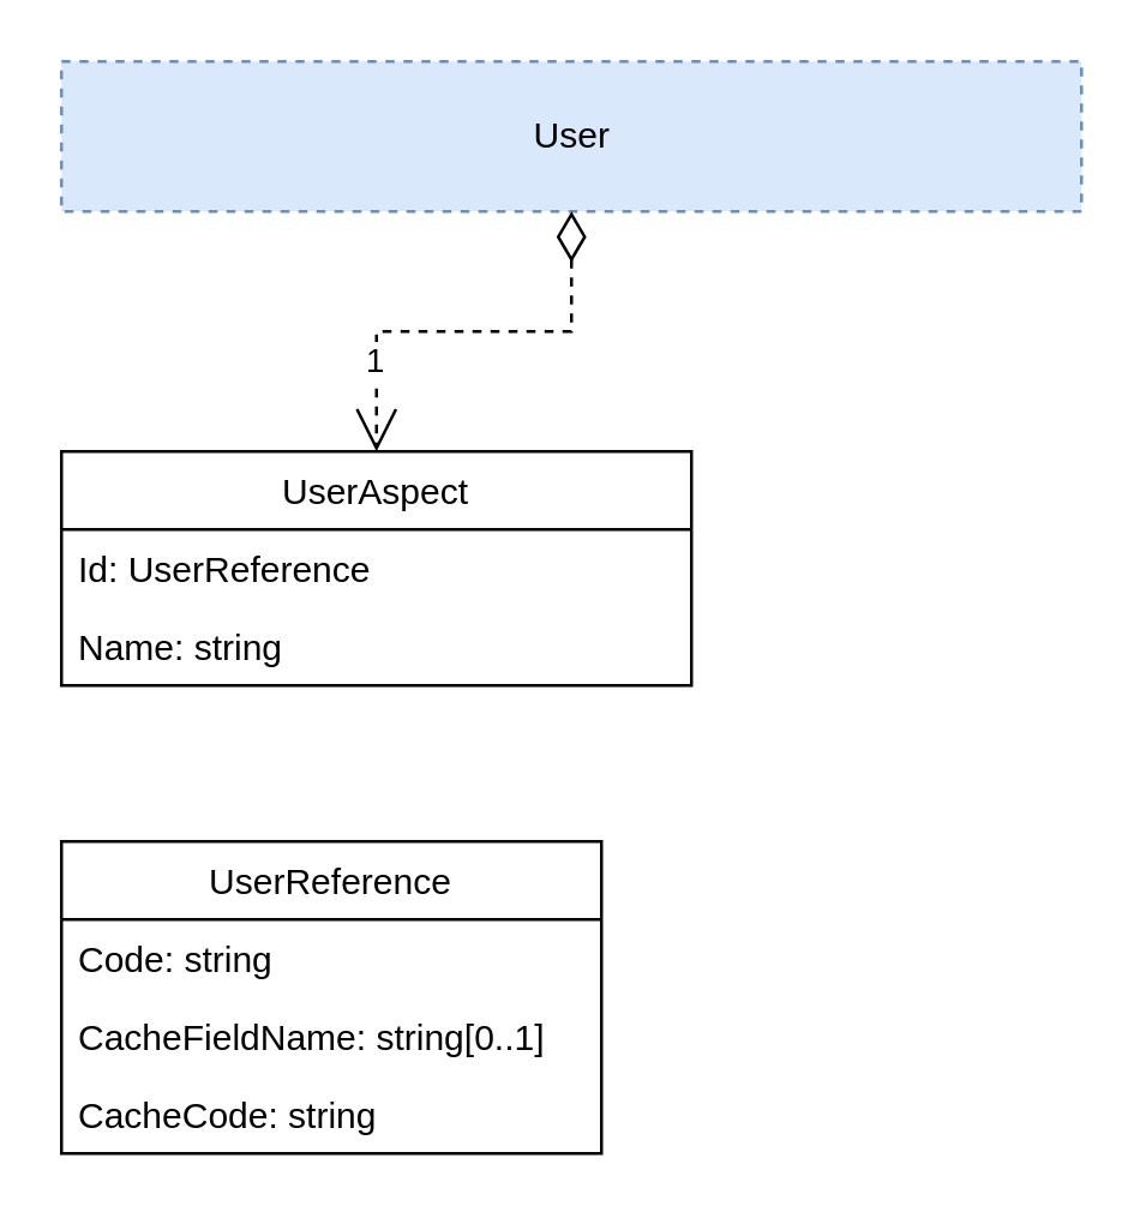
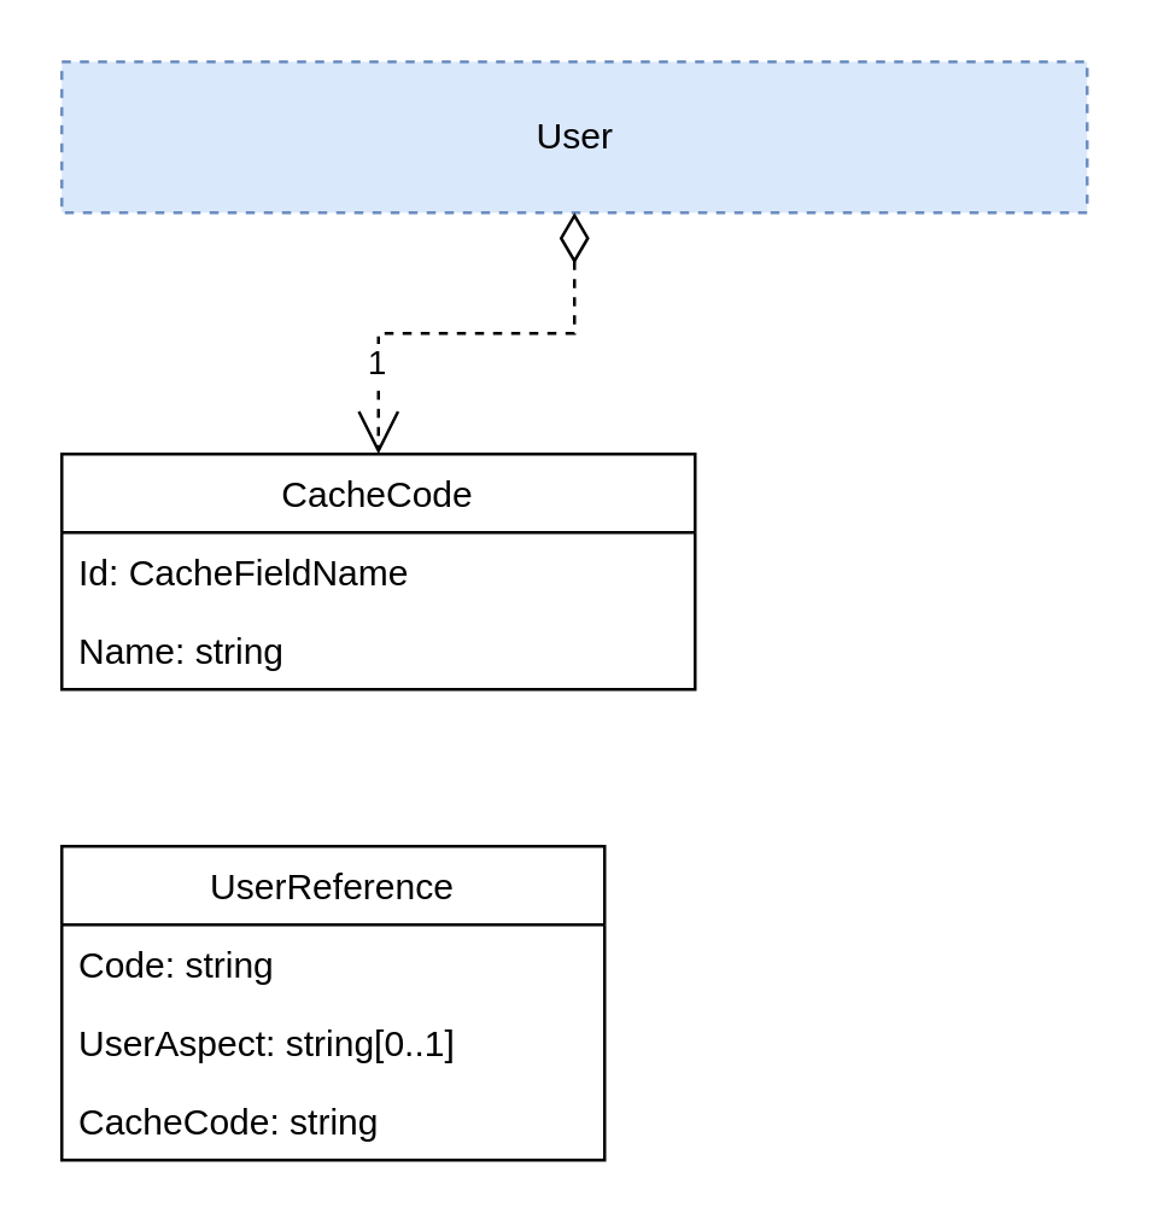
- <mxCell id="2" value="UserAspect" style="swimlane;fontStyle=0;childLayout=stackLayout;horizontal=1;startSize=26;fillColor=none;horizontalStack=0;resizeParent=1;resizeParentMax=0;resizeLast=0;collapsible=1;marginBottom=0;" parent="1" vertex="1"><mxGeometry x="20" y="150" width="210" height="78" as="geometry" /></mxCell>
+ <mxCell id="2" value="CacheCode" style="swimlane;fontStyle=0;childLayout=stackLayout;horizontal=1;startSize=26;fillColor=none;horizontalStack=0;resizeParent=1;resizeParentMax=0;resizeLast=0;collapsible=1;marginBottom=0;" parent="1" vertex="1"><mxGeometry x="20" y="150" width="210" height="78" as="geometry" /></mxCell>
- <mxCell id="3" value="Id: UserReference" style="text;strokeColor=none;fillColor=none;align=left;verticalAlign=top;spacingLeft=4;spacingRight=4;overflow=hidden;rotatable=0;points=[[0,0.5],[1,0.5]];portConstraint=eastwest;" parent="2" vertex="1"><mxGeometry y="26" width="210" height="26" as="geometry" /></mxCell>
+ <mxCell id="3" value="Id: CacheFieldName" style="text;strokeColor=none;fillColor=none;align=left;verticalAlign=top;spacingLeft=4;spacingRight=4;overflow=hidden;rotatable=0;points=[[0,0.5],[1,0.5]];portConstraint=eastwest;" parent="2" vertex="1"><mxGeometry y="26" width="210" height="26" as="geometry" /></mxCell>
- <mxCell id="8" value="CacheFieldName: string[0..1]" style="text;strokeColor=none;fillColor=none;align=left;verticalAlign=top;spacingLeft=4;spacingRight=4;overflow=hidden;rotatable=0;points=[[0,0.5],[1,0.5]];portConstraint=eastwest;" parent="6" vertex="1"><mxGeometry y="52" width="180" height="26" as="geometry" /></mxCell>
+ <mxCell id="8" value="UserAspect: string[0..1]" style="text;strokeColor=none;fillColor=none;align=left;verticalAlign=top;spacingLeft=4;spacingRight=4;overflow=hidden;rotatable=0;points=[[0,0.5],[1,0.5]];portConstraint=eastwest;" parent="6" vertex="1"><mxGeometry y="52" width="180" height="26" as="geometry" /></mxCell>
